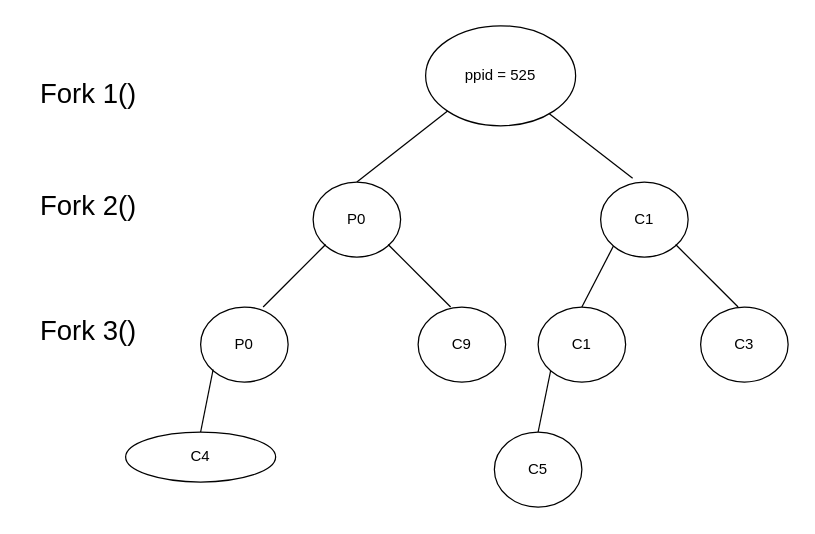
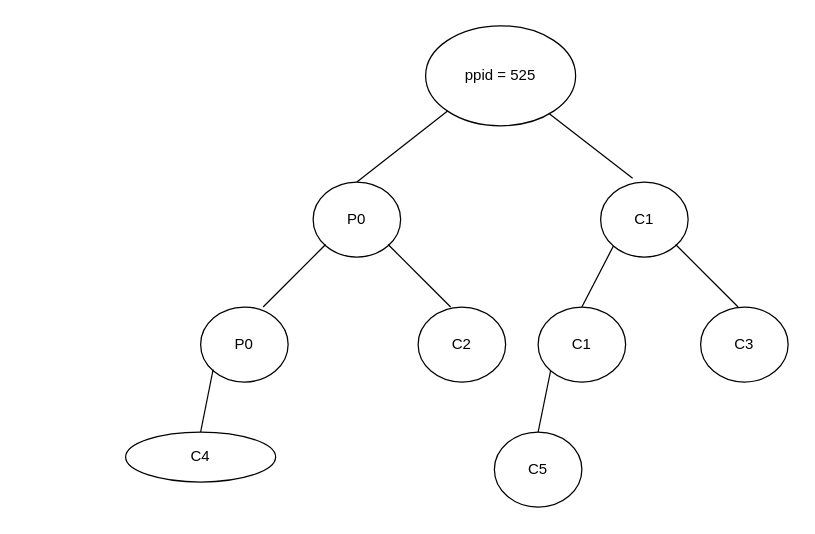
- <mxCell id="7" value="&lt;font style=&quot;font-size: 22px;&quot;&gt;Fork 1()&lt;/font&gt;" style="text;html=1;align=center;verticalAlign=middle;resizable=0;points=[];autosize=1;strokeColor=none;fillColor=none;" vertex="1" parent="1"><mxGeometry x="20" y="55" width="100" height="40" as="geometry" /></mxCell>
- <mxCell id="8" value="&lt;font style=&quot;font-size: 22px;&quot;&gt;Fork 2()&lt;/font&gt;" style="text;html=1;align=center;verticalAlign=middle;resizable=0;points=[];autosize=1;strokeColor=none;fillColor=none;" vertex="1" parent="1"><mxGeometry x="20" y="145" width="100" height="40" as="geometry" /></mxCell>
- <mxCell id="19" value="&lt;font style=&quot;font-size: 22px;&quot;&gt;Fork 3()&lt;/font&gt;" style="text;html=1;align=center;verticalAlign=middle;resizable=0;points=[];autosize=1;strokeColor=none;fillColor=none;" vertex="1" parent="1"><mxGeometry x="20" y="245" width="100" height="40" as="geometry" /></mxCell>
- <mxCell id="11" value="C9" style="ellipse;whiteSpace=wrap;html=1;" vertex="1" parent="1"><mxGeometry x="334" y="245" width="70" height="60" as="geometry" /></mxCell>
+ <mxCell id="11" value="C2" style="ellipse;whiteSpace=wrap;html=1;" vertex="1" parent="1"><mxGeometry x="334" y="245" width="70" height="60" as="geometry" /></mxCell>
